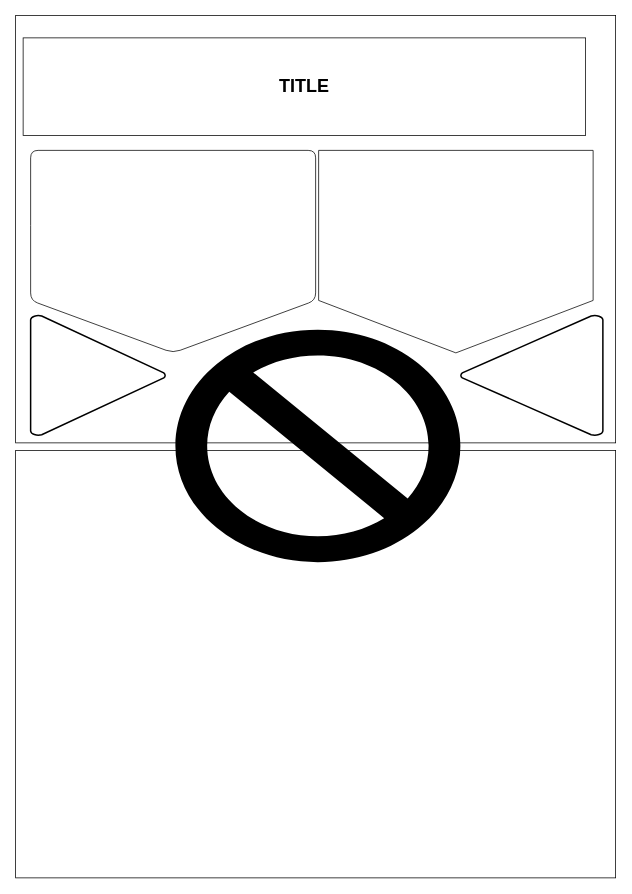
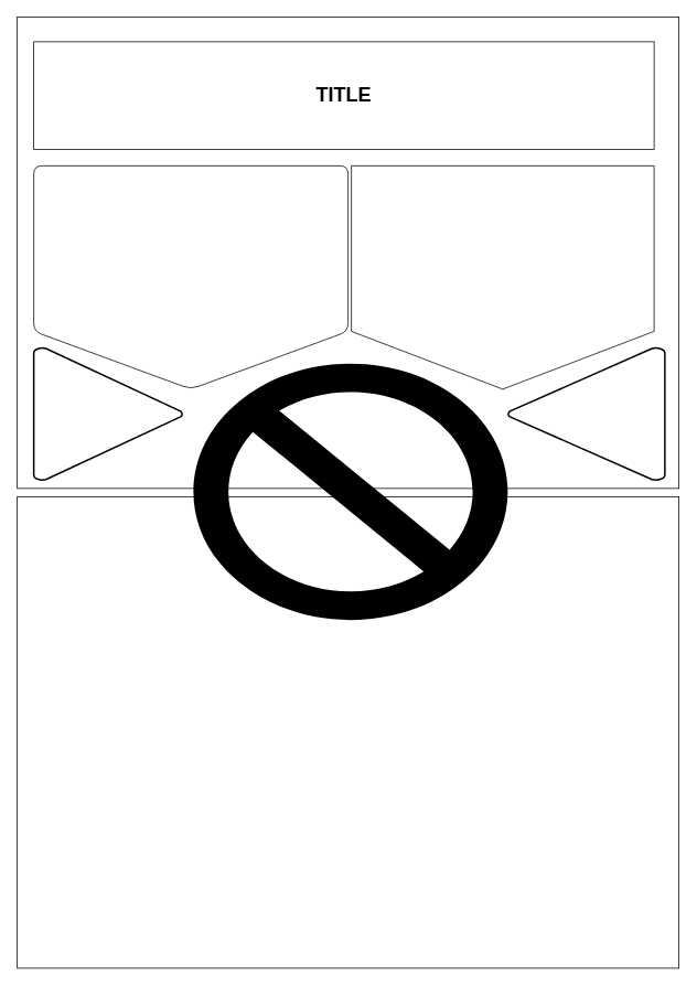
- <mxCell id="5" value="&lt;h1&gt;TITLE&lt;/h1&gt;" style="rounded=0;whiteSpace=wrap;html=1;" vertex="1" parent="1"><mxGeometry x="30" y="50" width="750" height="130" as="geometry" /></mxCell>
+ <mxCell id="5" value="&lt;h1&gt;TITLE&lt;/h1&gt;" style="rounded=0;whiteSpace=wrap;html=1;" vertex="1" parent="1"><mxGeometry x="40" y="50" width="750" height="130" as="geometry" /></mxCell>
